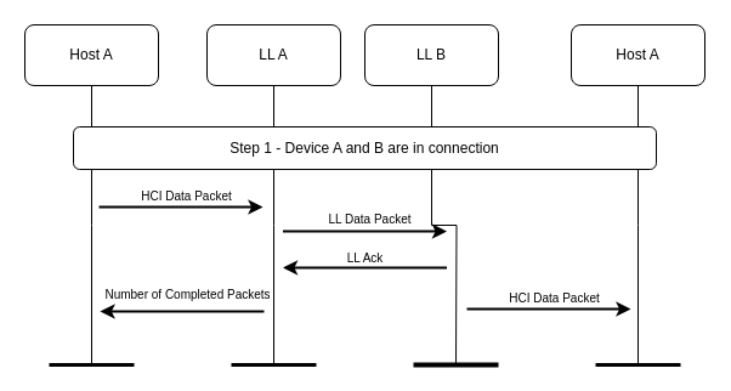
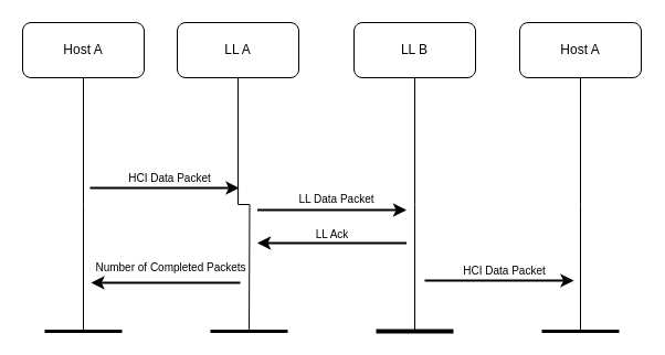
- <mxCell id="5" value="&lt;div&gt;LL A&lt;/div&gt;" style="rounded=1;whiteSpace=wrap;html=1;" vertex="1" parent="1"><mxGeometry x="170" y="20" width="110" height="50" as="geometry" /></mxCell>
+ <mxCell id="5" value="&lt;div&gt;LL A&lt;/div&gt;" style="rounded=1;whiteSpace=wrap;html=1;" vertex="1" parent="1"><mxGeometry x="160" y="20" width="110" height="50" as="geometry" /></mxCell>
- <mxCell id="7" value="&lt;div&gt;LL B&lt;br&gt;&lt;/div&gt;" style="rounded=1;whiteSpace=wrap;html=1;" vertex="1" parent="1"><mxGeometry x="300" y="20" width="110" height="50" as="geometry" /></mxCell>
+ <mxCell id="7" value="&lt;div&gt;LL B&lt;br&gt;&lt;/div&gt;" style="rounded=1;whiteSpace=wrap;html=1;" vertex="1" parent="1"><mxGeometry x="320" y="20" width="110" height="50" as="geometry" /></mxCell>
- <mxCell id="14" value="Step 1 - Device A and B are in connection" style="rounded=1;whiteSpace=wrap;html=1;" vertex="1" parent="1"><mxGeometry x="60" y="104" width="480" height="35" as="geometry" /></mxCell>
